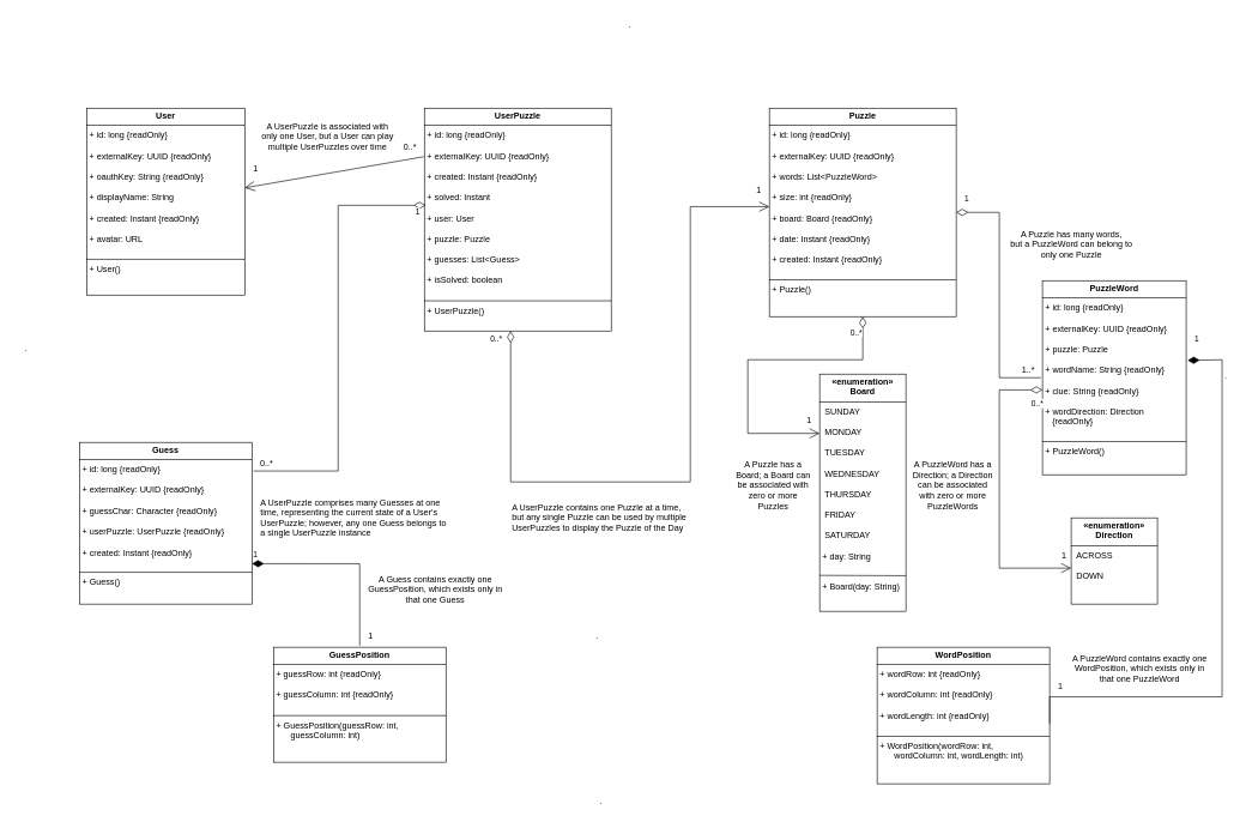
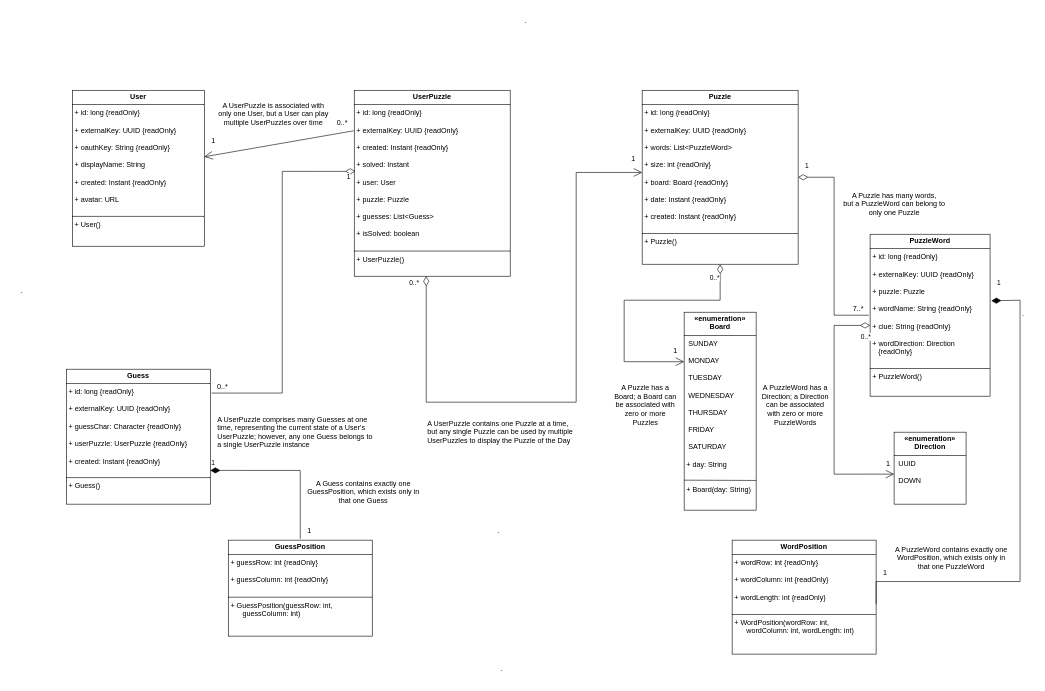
- <mxCell id="12" value="1..*" style="text;html=1;align=center;verticalAlign=middle;resizable=0;points=[];autosize=1;strokeColor=none;fillColor=none;" parent="1" vertex="1"><mxGeometry x="1410" y="500" width="40" height="30" as="geometry" /></mxCell>
+ <mxCell id="12" value="7..*" style="text;html=1;align=center;verticalAlign=middle;resizable=0;points=[];autosize=1;strokeColor=none;fillColor=none;" parent="1" vertex="1"><mxGeometry x="1410" y="500" width="40" height="30" as="geometry" /></mxCell>
- <mxCell id="20" value="&lt;p style=&quot;margin:0px;margin-top:4px;text-align:center;&quot;&gt;&lt;b&gt;«enumeration»&lt;br&gt;Direction&lt;/b&gt;&lt;/p&gt;&lt;hr size=&quot;1&quot; style=&quot;border-style:solid;&quot;&gt;&lt;p style=&quot;margin:0px;margin-left:4px;&quot;&gt;&amp;nbsp;ACROSS&lt;/p&gt;&lt;p style=&quot;margin:0px;margin-left:4px;&quot;&gt;&lt;br&gt;&lt;/p&gt;&lt;p style=&quot;margin:0px;margin-left:4px;&quot;&gt;&amp;nbsp;DOWN&lt;/p&gt;&lt;p style=&quot;margin:0px;margin-left:4px;&quot;&gt;&lt;br&gt;&lt;/p&gt;" style="verticalAlign=top;align=left;overflow=fill;html=1;whiteSpace=wrap;" parent="1" vertex="1"><mxGeometry x="1490" y="720" width="120" height="120" as="geometry" /></mxCell>
+ <mxCell id="20" value="&lt;p style=&quot;margin:0px;margin-top:4px;text-align:center;&quot;&gt;&lt;b&gt;«enumeration»&lt;br&gt;Direction&lt;/b&gt;&lt;/p&gt;&lt;hr size=&quot;1&quot; style=&quot;border-style:solid;&quot;&gt;&lt;p style=&quot;margin:0px;margin-left:4px;&quot;&gt;&amp;nbsp;UUID&lt;/p&gt;&lt;p style=&quot;margin:0px;margin-left:4px;&quot;&gt;&lt;br&gt;&lt;/p&gt;&lt;p style=&quot;margin:0px;margin-left:4px;&quot;&gt;&amp;nbsp;DOWN&lt;/p&gt;&lt;p style=&quot;margin:0px;margin-left:4px;&quot;&gt;&lt;br&gt;&lt;/p&gt;" style="verticalAlign=top;align=left;overflow=fill;html=1;whiteSpace=wrap;" parent="1" vertex="1"><mxGeometry x="1490" y="720" width="120" height="120" as="geometry" /></mxCell>
